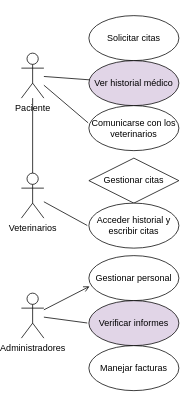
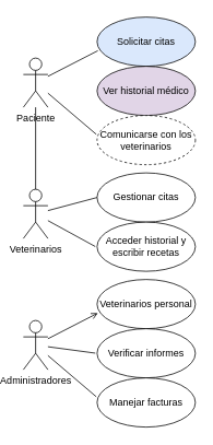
- <mxCell id="3" value="Solicitar citas" style="ellipse;whiteSpace=wrap;html=1;" vertex="1" parent="1"><mxGeometry x="110" y="20" width="120" height="60" as="geometry" /></mxCell>
+ <mxCell id="3" value="Solicitar citas" style="ellipse;whiteSpace=wrap;html=1;fillColor=#dae8fc;" vertex="1" parent="1"><mxGeometry x="110" y="20" width="120" height="60" as="geometry" /></mxCell>
- <mxCell id="8" value="" style="endArrow=none;html=1;rounded=0;" edge="1" parent="1" source="2" target="4"><mxGeometry width="50" height="50" relative="1" as="geometry"><mxPoint x="50" y="40" as="sourcePoint" /><mxPoint x="109" y="90" as="targetPoint" /></mxGeometry></mxCell>
+ <mxCell id="8" value="" style="endArrow=none;html=1;rounded=0;entryX=0.008;entryY=0.683;entryDx=0;entryDy=0;entryPerimeter=0;" edge="1" parent="1" source="2" target="3"><mxGeometry width="50" height="50" relative="1" as="geometry"><mxPoint x="50" y="40" as="sourcePoint" /><mxPoint x="109" y="90" as="targetPoint" /></mxGeometry></mxCell>
- <mxCell id="5" value="Comunicarse con los veterinarios" style="ellipse;whiteSpace=wrap;html=1;" vertex="1" parent="1"><mxGeometry x="110" y="140" width="120" height="60" as="geometry" /></mxCell>
+ <mxCell id="5" value="Comunicarse con los veterinarios" style="ellipse;whiteSpace=wrap;html=1;dashed=1;" vertex="1" parent="1"><mxGeometry x="110" y="140" width="120" height="60" as="geometry" /></mxCell>
- <mxCell id="10" value="Gestionar citas" style="rhombus;whiteSpace=wrap;html=1;" vertex="1" parent="1"><mxGeometry x="110" y="210" width="120" height="60" as="geometry" /></mxCell>
+ <mxCell id="10" value="Gestionar citas" style="ellipse;whiteSpace=wrap;html=1;" vertex="1" parent="1"><mxGeometry x="110" y="210" width="120" height="60" as="geometry" /></mxCell>
+ <mxCell id="13" value="" style="endArrow=none;html=1;rounded=0;entryX=0;entryY=0.5;entryDx=0;entryDy=0;" edge="1" parent="1" source="9" target="10"><mxGeometry width="50" height="50" relative="1" as="geometry"><mxPoint x="50" y="230" as="sourcePoint" /><mxPoint x="109" y="280" as="targetPoint" /></mxGeometry></mxCell>
- <mxCell id="11" value="Acceder historial y escribir citas" style="ellipse;whiteSpace=wrap;html=1;" vertex="1" parent="1"><mxGeometry x="110" y="270" width="120" height="60" as="geometry" /></mxCell>
+ <mxCell id="11" value="Acceder historial y escribir recetas" style="ellipse;whiteSpace=wrap;html=1;" vertex="1" parent="1"><mxGeometry x="110" y="270" width="120" height="60" as="geometry" /></mxCell>
- <mxCell id="15" value="Gestionar personal" style="ellipse;whiteSpace=wrap;html=1;" vertex="1" parent="1"><mxGeometry x="110" y="340" width="120" height="60" as="geometry" /></mxCell>
+ <mxCell id="15" value="Veterinarios personal" style="ellipse;whiteSpace=wrap;html=1;" vertex="1" parent="1"><mxGeometry x="110" y="340" width="120" height="60" as="geometry" /></mxCell>
- <mxCell id="16" value="Verificar informes" style="ellipse;whiteSpace=wrap;html=1;fillColor=#e1d5e7;" vertex="1" parent="1"><mxGeometry x="110" y="400" width="120" height="60" as="geometry" /></mxCell>
+ <mxCell id="16" value="Verificar informes" style="ellipse;whiteSpace=wrap;html=1;" vertex="1" parent="1"><mxGeometry x="110" y="400" width="120" height="60" as="geometry" /></mxCell>
+ <mxCell id="18" value="" style="endArrow=none;html=1;rounded=0;entryX=-0.008;entryY=0.383;entryDx=0;entryDy=0;entryPerimeter=0;" edge="1" parent="1" source="14" target="17"><mxGeometry width="50" height="50" relative="1" as="geometry"><mxPoint x="30" y="470" as="sourcePoint" /><mxPoint x="80" y="420" as="targetPoint" /></mxGeometry></mxCell>
